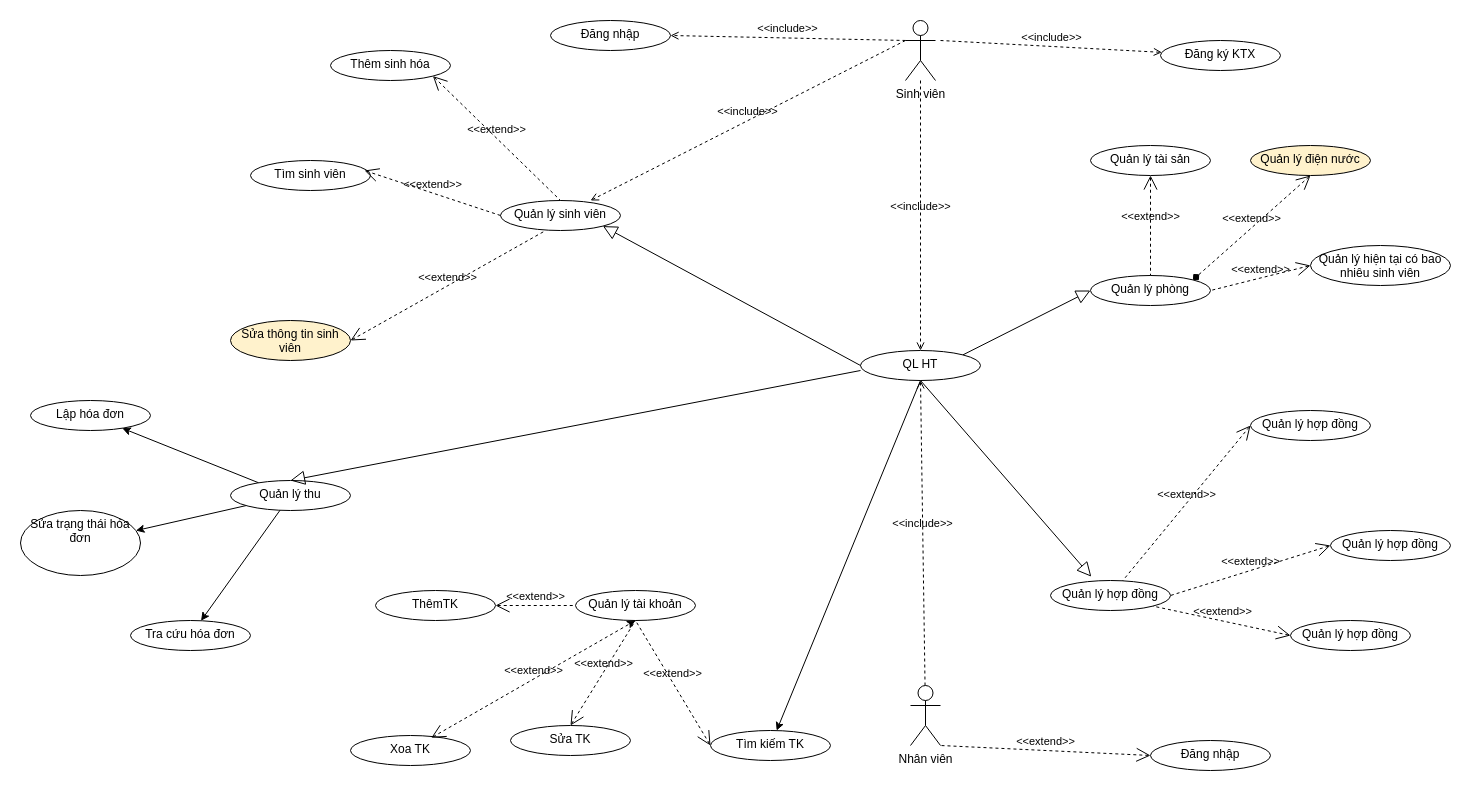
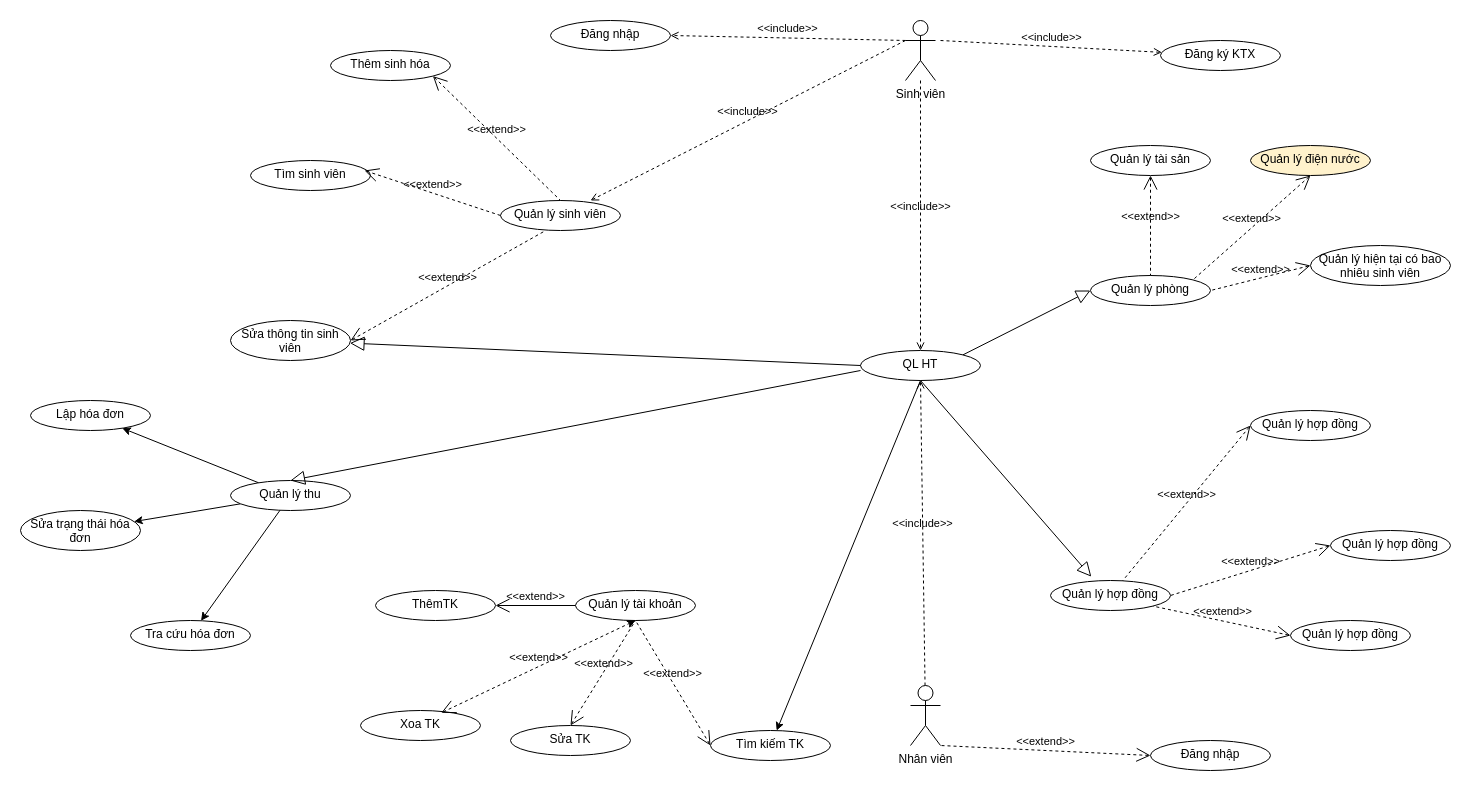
- <mxCell id="31" value="&amp;lt;&amp;lt;extend&amp;gt;&amp;gt;" style="edgeStyle=none;html=1;startArrow=open;endArrow=diamond;startSize=12;verticalAlign=bottom;dashed=1;labelBackgroundColor=none;entryX=1;entryY=0;entryDx=0;entryDy=0;exitX=0.5;exitY=1;exitDx=0;exitDy=0;" parent="1" source="28" target="5" edge="1"><mxGeometry width="160" relative="1" as="geometry"><mxPoint x="780" y="215" as="sourcePoint" /><mxPoint x="940" y="215" as="targetPoint" /></mxGeometry></mxCell>
+ <mxCell id="31" value="&amp;lt;&amp;lt;extend&amp;gt;&amp;gt;" style="edgeStyle=none;html=1;startArrow=open;endArrow=none;startSize=12;verticalAlign=bottom;dashed=1;labelBackgroundColor=none;entryX=1;entryY=0;entryDx=0;entryDy=0;exitX=0.5;exitY=1;exitDx=0;exitDy=0;" parent="1" source="28" target="5" edge="1"><mxGeometry width="160" relative="1" as="geometry"><mxPoint x="780" y="215" as="sourcePoint" /><mxPoint x="940" y="215" as="targetPoint" /></mxGeometry></mxCell>
- <mxCell id="47" value="" style="edgeStyle=none;html=1;endArrow=block;endFill=0;endSize=12;verticalAlign=bottom;entryX=1;entryY=1;entryDx=0;entryDy=0;exitX=0;exitY=0.5;exitDx=0;exitDy=0;" parent="1" source="13" target="6" edge="1"><mxGeometry width="160" relative="1" as="geometry"><mxPoint x="850" y="350" as="sourcePoint" /><mxPoint x="1100" y="280" as="targetPoint" /></mxGeometry></mxCell>
+ <mxCell id="47" value="" style="edgeStyle=none;html=1;endArrow=block;endFill=0;endSize=12;verticalAlign=bottom;exitX=0;exitY=0.5;exitDx=0;exitDy=0;" parent="1" source="13" target="20" edge="1"><mxGeometry width="160" relative="1" as="geometry"><mxPoint x="850" y="350" as="sourcePoint" /><mxPoint x="1100" y="280" as="targetPoint" /></mxGeometry></mxCell>
- <mxCell id="20" value="Sửa thông tin sinh viên" style="ellipse;whiteSpace=wrap;html=1;verticalAlign=top;fillColor=#fff2cc;" parent="1" vertex="1"><mxGeometry x="230" y="320" width="120" height="40" as="geometry" /></mxCell>
+ <mxCell id="20" value="Sửa thông tin sinh viên" style="ellipse;whiteSpace=wrap;html=1;verticalAlign=top;" parent="1" vertex="1"><mxGeometry x="230" y="320" width="120" height="40" as="geometry" /></mxCell>
- <mxCell id="42" value="Sửa trạng thái hóa đơn" style="ellipse;whiteSpace=wrap;html=1;verticalAlign=top;" parent="1" vertex="1"><mxGeometry x="20" y="510" width="120" height="65" as="geometry" /></mxCell>
+ <mxCell id="42" value="Sửa trạng thái hóa đơn" style="ellipse;whiteSpace=wrap;html=1;verticalAlign=top;" parent="1" vertex="1"><mxGeometry x="20" y="510" width="120" height="40" as="geometry" /></mxCell>
- <mxCell id="37" value="&amp;lt;&amp;lt;extend&amp;gt;&amp;gt;" style="edgeStyle=none;html=1;startArrow=open;endArrow=none;startSize=12;verticalAlign=bottom;dashed=1;labelBackgroundColor=none;exitX=1;exitY=0.5;exitDx=0;exitDy=0;entryX=0;entryY=0.5;entryDx=0;entryDy=0;" parent="1" source="33" target="4" edge="1"><mxGeometry width="160" relative="1" as="geometry"><mxPoint x="650" y="570" as="sourcePoint" /><mxPoint x="810" y="570" as="targetPoint" /></mxGeometry></mxCell>
+ <mxCell id="37" value="&amp;lt;&amp;lt;extend&amp;gt;&amp;gt;" style="edgeStyle=none;html=1;startArrow=open;endArrow=none;startSize=12;verticalAlign=bottom;dashed=0;labelBackgroundColor=none;exitX=1;exitY=0.5;exitDx=0;exitDy=0;entryX=0;entryY=0.5;entryDx=0;entryDy=0;" parent="1" source="33" target="4" edge="1"><mxGeometry width="160" relative="1" as="geometry"><mxPoint x="650" y="570" as="sourcePoint" /><mxPoint x="810" y="570" as="targetPoint" /></mxGeometry></mxCell>
- <mxCell id="34" value="Xoa TK" style="ellipse;whiteSpace=wrap;html=1;verticalAlign=top;" parent="1" vertex="1"><mxGeometry x="350" y="735" width="120" height="30" as="geometry" /></mxCell>
+ <mxCell id="34" value="Xoa TK" style="ellipse;whiteSpace=wrap;html=1;verticalAlign=top;" parent="1" vertex="1"><mxGeometry x="360" y="710" width="120" height="30" as="geometry" /></mxCell>
